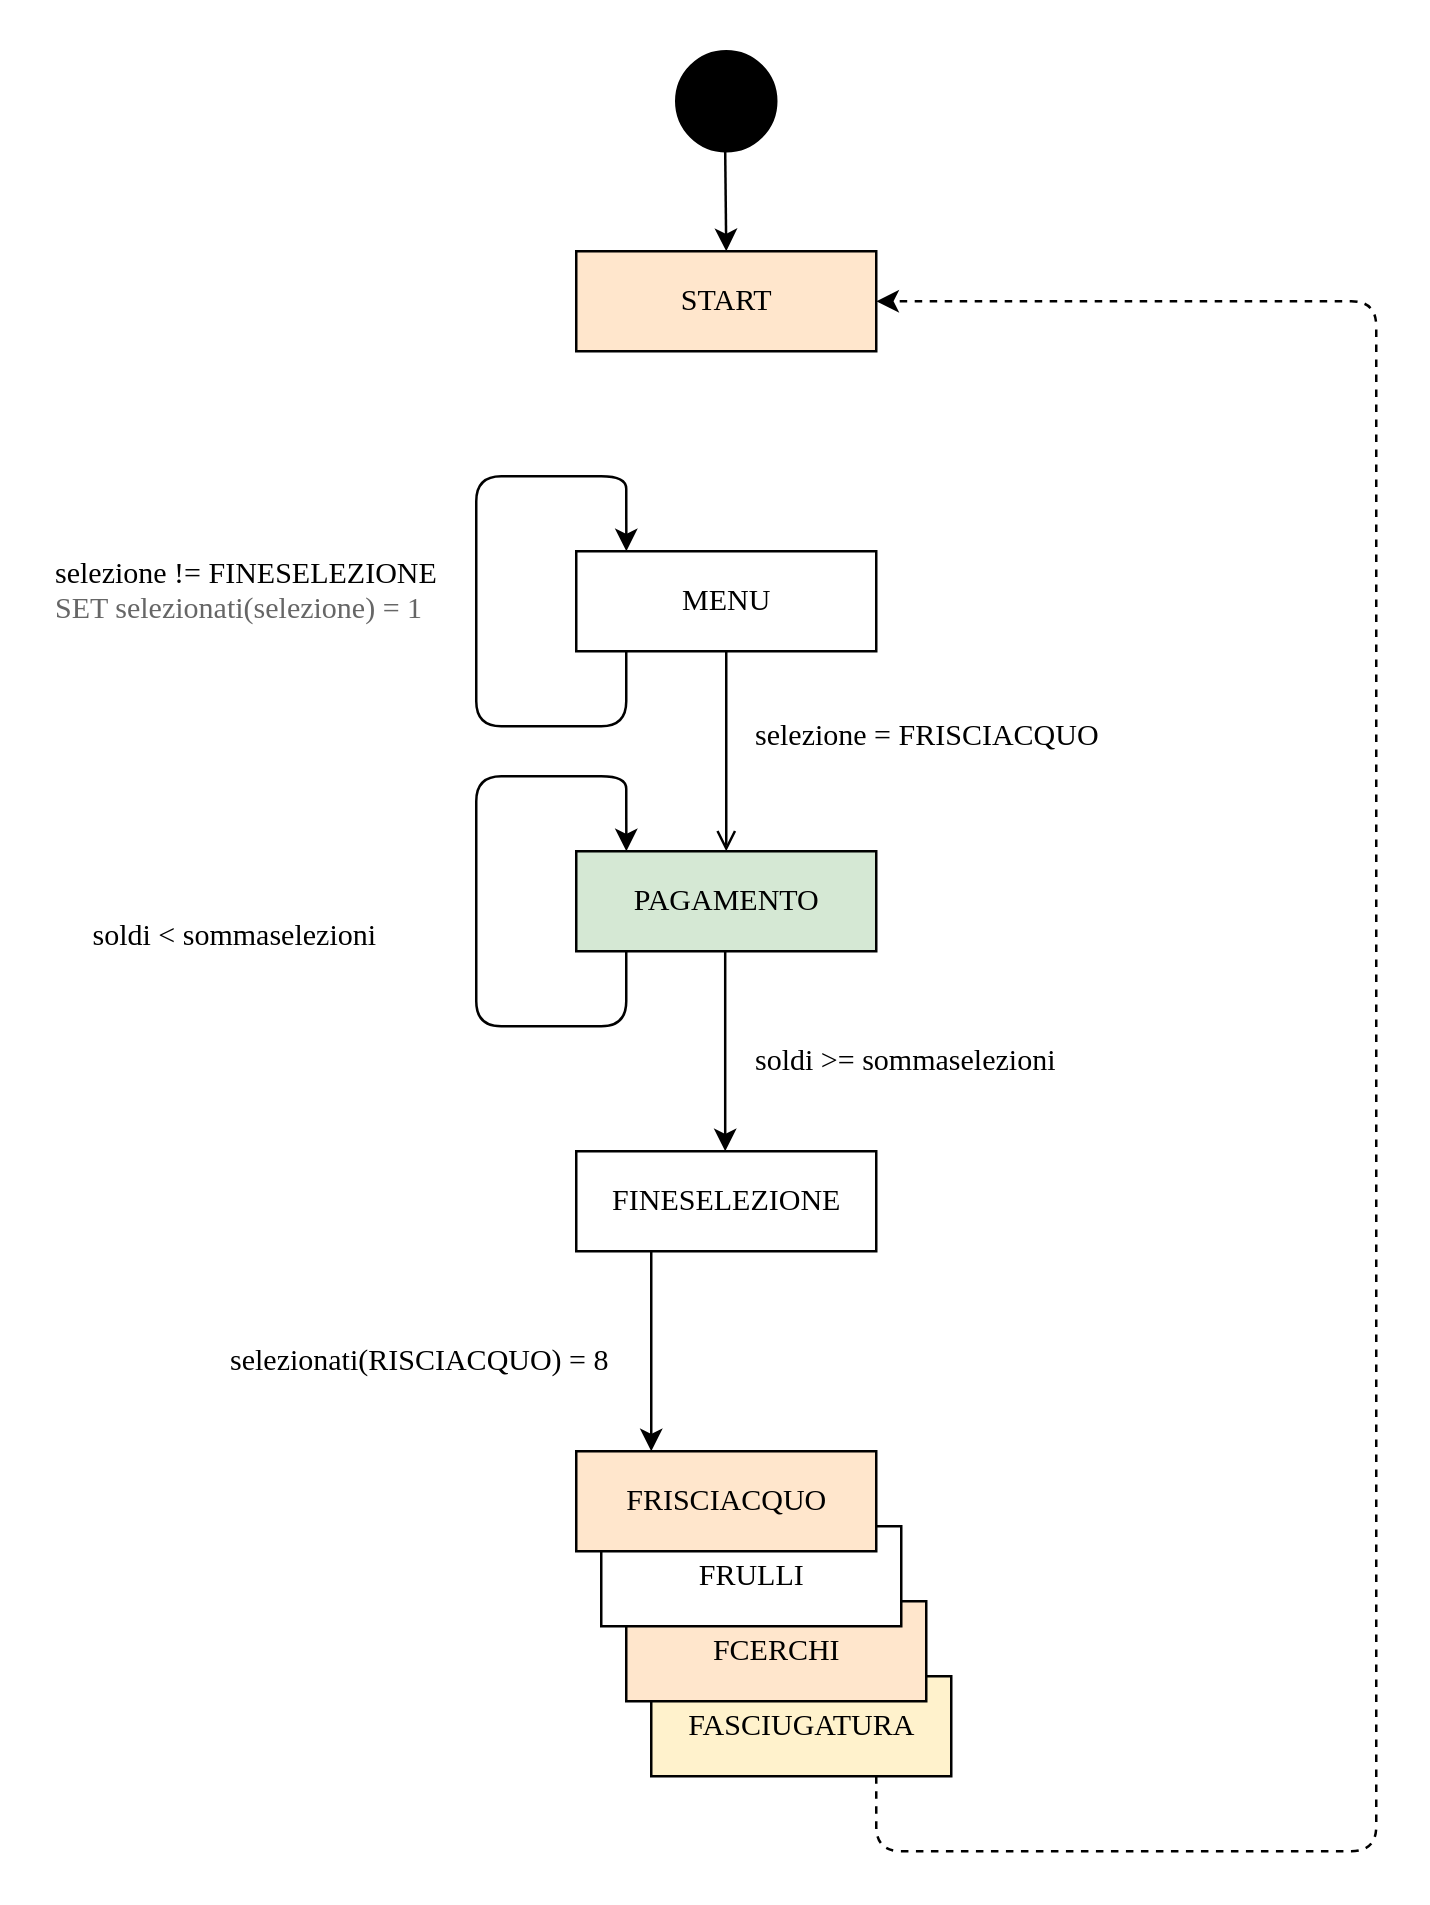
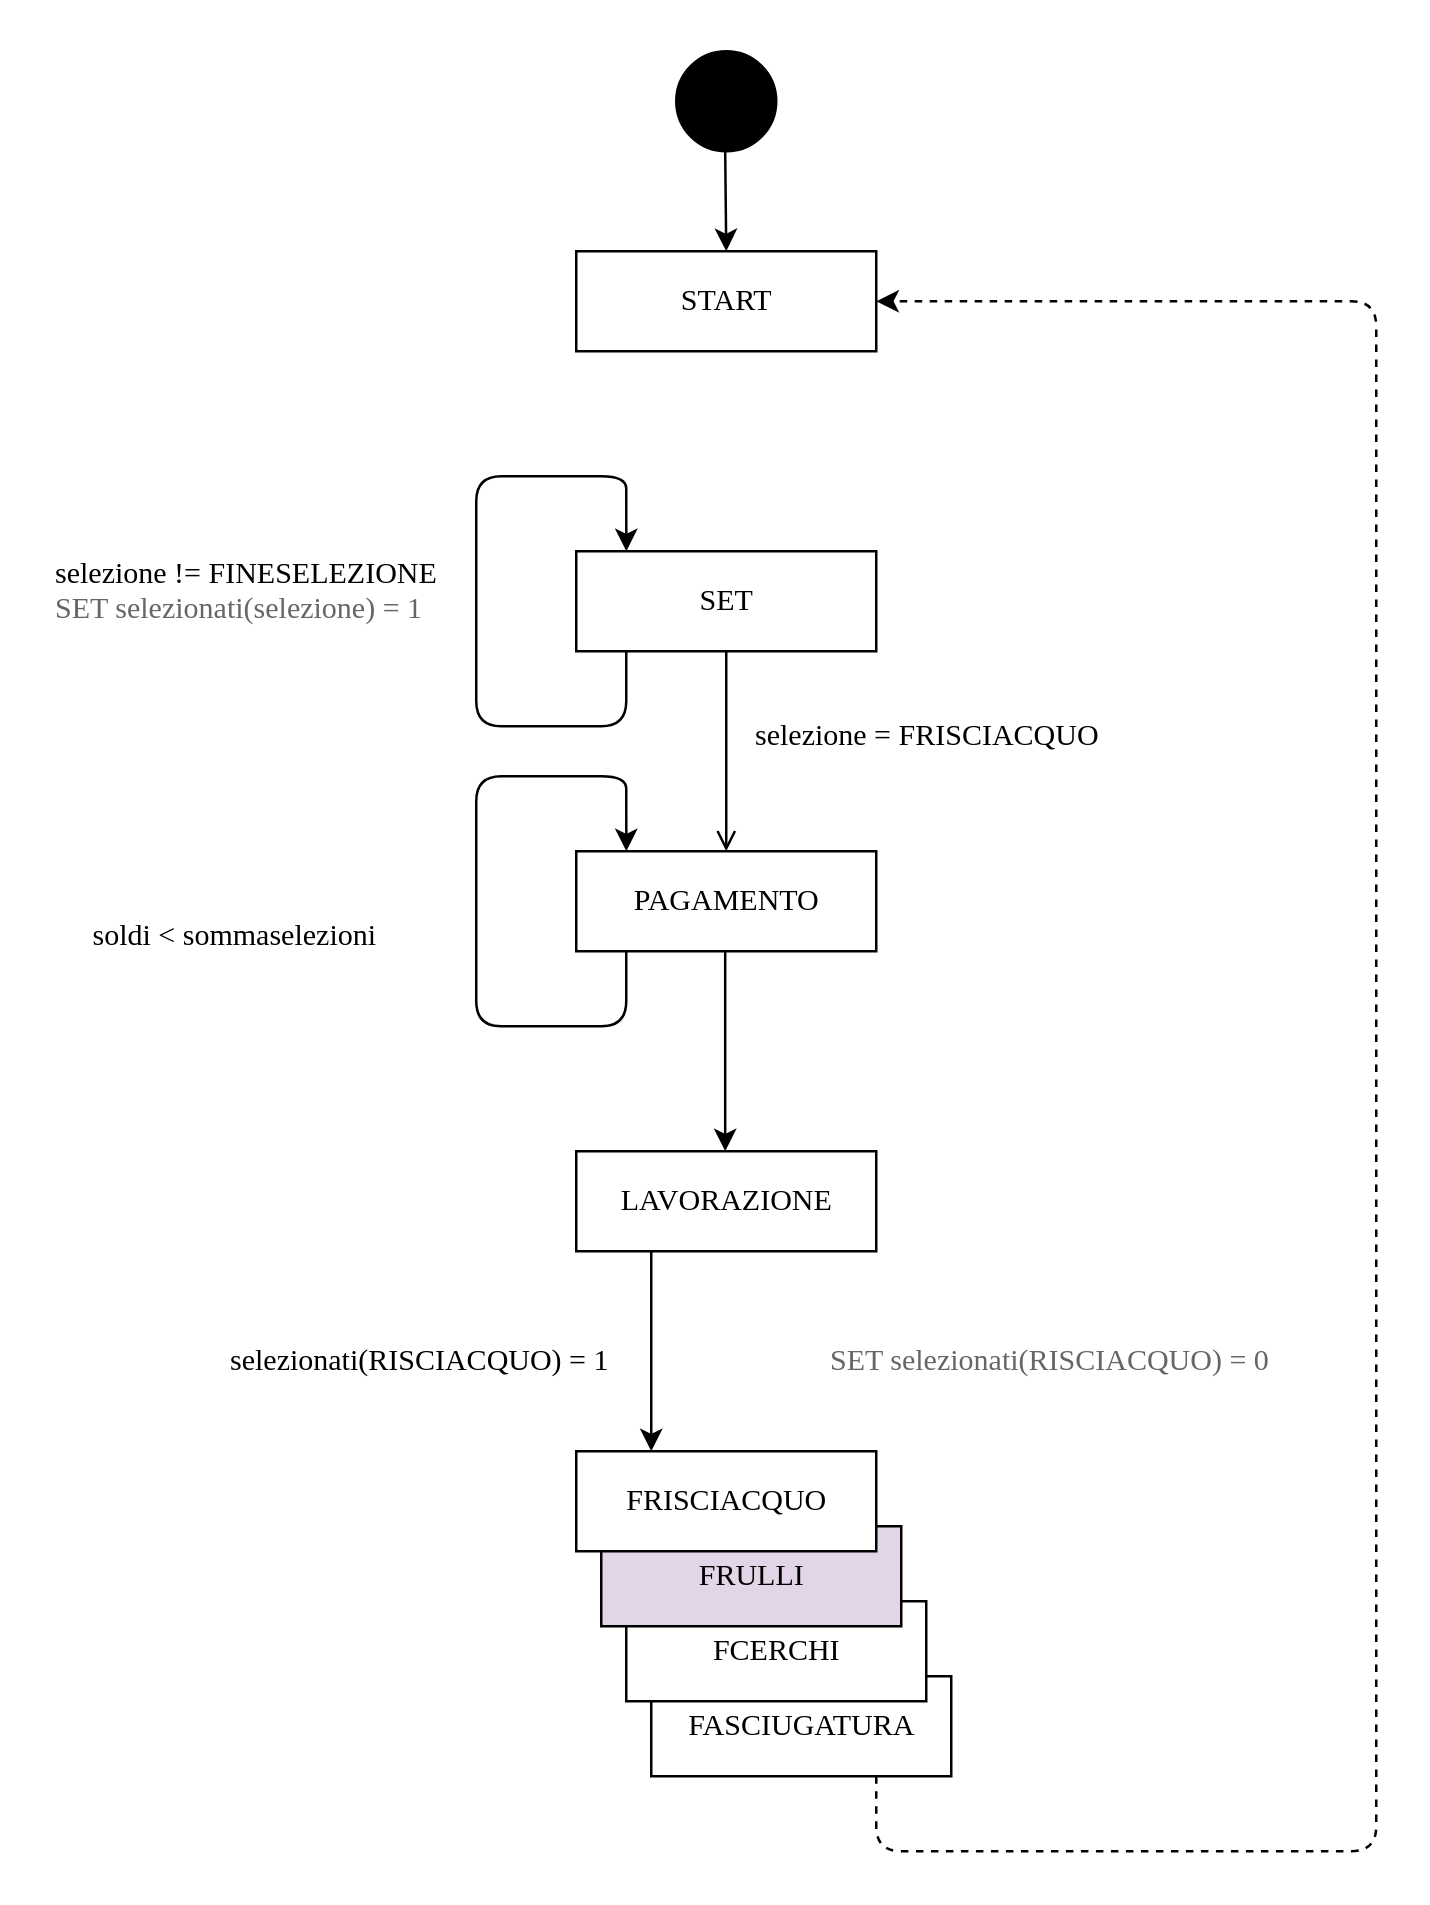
- <mxCell id="3" value="START" style="html=1;fontFamily=Tahoma;fillColor=#ffe6cc;" vertex="1" parent="1"><mxGeometry x="230" y="100" width="120" height="40" as="geometry" /></mxCell>
+ <mxCell id="3" value="START" style="html=1;fontFamily=Tahoma;" vertex="1" parent="1"><mxGeometry x="230" y="100" width="120" height="40" as="geometry" /></mxCell>
- <mxCell id="4" value="MENU" style="html=1;fontFamily=Tahoma;" vertex="1" parent="1"><mxGeometry x="230" y="220" width="120" height="40" as="geometry" /></mxCell>
+ <mxCell id="4" value="SET" style="html=1;fontFamily=Tahoma;" vertex="1" parent="1"><mxGeometry x="230" y="220" width="120" height="40" as="geometry" /></mxCell>
- <mxCell id="5" value="PAGAMENTO" style="html=1;fontFamily=Tahoma;fillColor=#d5e8d4;" vertex="1" parent="1"><mxGeometry x="230" y="340" width="120" height="40" as="geometry" /></mxCell>
+ <mxCell id="5" value="PAGAMENTO" style="html=1;fontFamily=Tahoma;" vertex="1" parent="1"><mxGeometry x="230" y="340" width="120" height="40" as="geometry" /></mxCell>
- <mxCell id="13" value="&lt;font&gt;soldi &amp;gt;= sommaselezioni&lt;/font&gt;" style="text;html=1;fontFamily=Tahoma;" vertex="1" parent="1"><mxGeometry x="300" y="410" width="180" height="30" as="geometry" /></mxCell>
- <mxCell id="7" value="FINESELEZIONE" style="html=1;fontFamily=Tahoma;" vertex="1" parent="1"><mxGeometry x="230" y="460" width="120" height="40" as="geometry" /></mxCell>
+ <mxCell id="7" value="LAVORAZIONE" style="html=1;fontFamily=Tahoma;" vertex="1" parent="1"><mxGeometry x="230" y="460" width="120" height="40" as="geometry" /></mxCell>
- <mxCell id="18" value="selezionati(RISCIACQUO) = 8" style="text;html=1;fontFamily=Tahoma;" vertex="1" parent="1"><mxGeometry x="90" y="530" width="180" height="30" as="geometry" /></mxCell>
+ <mxCell id="18" value="selezionati(RISCIACQUO) = 1" style="text;html=1;fontFamily=Tahoma;" vertex="1" parent="1"><mxGeometry x="90" y="530" width="180" height="30" as="geometry" /></mxCell>
+ <mxCell id="19" value="SET selezionati(RISCIACQUO) = 0" style="text;html=1;fontFamily=Tahoma;fontColor=#666666;" vertex="1" parent="1"><mxGeometry x="330" y="530" width="190" height="30" as="geometry" /></mxCell>
- <mxCell id="21" value="FRISCIACQUO" style="html=1;fontFamily=Tahoma;fillColor=#ffe6cc;" vertex="1" parent="1"><mxGeometry x="230" y="580" width="120" height="40" as="geometry" /></mxCell>
+ <mxCell id="21" value="FRISCIACQUO" style="html=1;fontFamily=Tahoma;" vertex="1" parent="1"><mxGeometry x="230" y="580" width="120" height="40" as="geometry" /></mxCell>
- <mxCell id="20" value="FRULLI" style="html=1;fontFamily=Tahoma;" vertex="1" parent="1"><mxGeometry x="240" y="610" width="120" height="40" as="geometry" /></mxCell>
+ <mxCell id="20" value="FRULLI" style="html=1;fontFamily=Tahoma;fillColor=#e1d5e7;" vertex="1" parent="1"><mxGeometry x="240" y="610" width="120" height="40" as="geometry" /></mxCell>
- <mxCell id="17" value="FCERCHI" style="html=1;fontFamily=Tahoma;fillColor=#ffe6cc;" vertex="1" parent="1"><mxGeometry x="250" y="640" width="120" height="40" as="geometry" /></mxCell>
+ <mxCell id="17" value="FCERCHI" style="html=1;fontFamily=Tahoma;" vertex="1" parent="1"><mxGeometry x="250" y="640" width="120" height="40" as="geometry" /></mxCell>
- <mxCell id="16" value="FASCIUGATURA" style="html=1;fontFamily=Tahoma;fillColor=#fff2cc;" vertex="1" parent="1"><mxGeometry x="260" y="670" width="120" height="40" as="geometry" /></mxCell>
+ <mxCell id="16" value="FASCIUGATURA" style="html=1;fontFamily=Tahoma;" vertex="1" parent="1"><mxGeometry x="260" y="670" width="120" height="40" as="geometry" /></mxCell>
